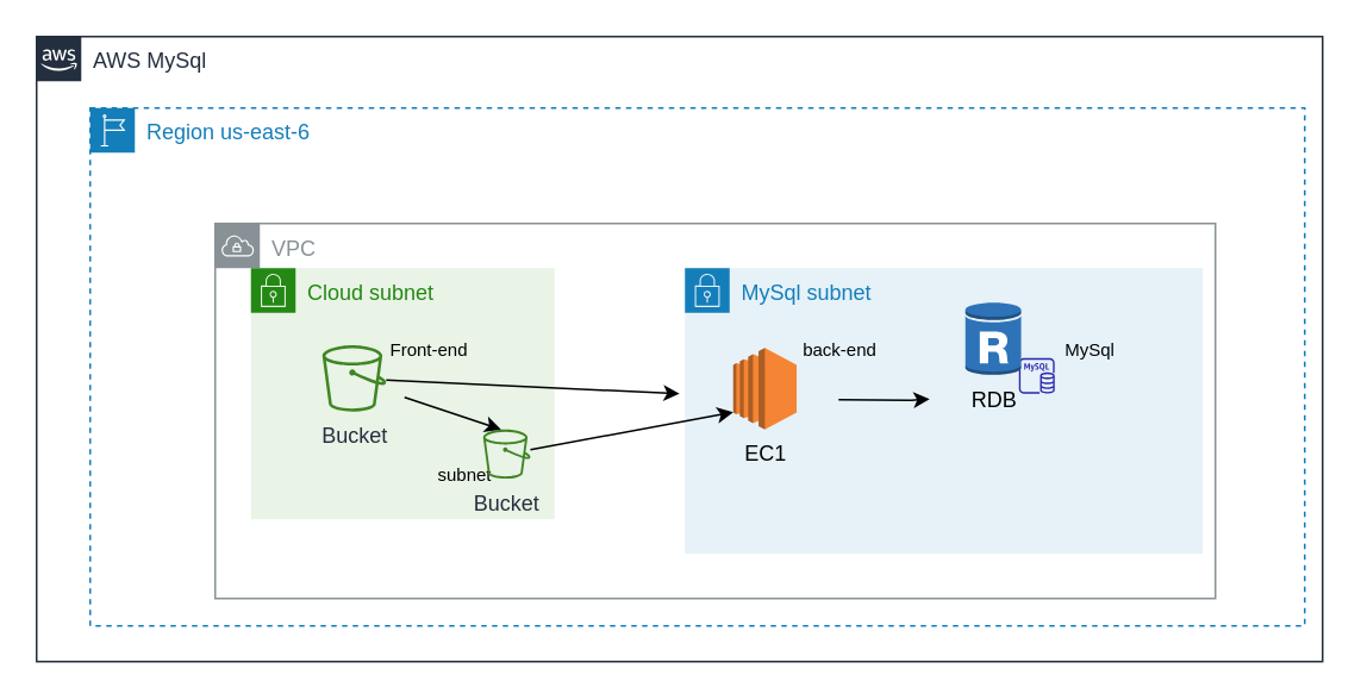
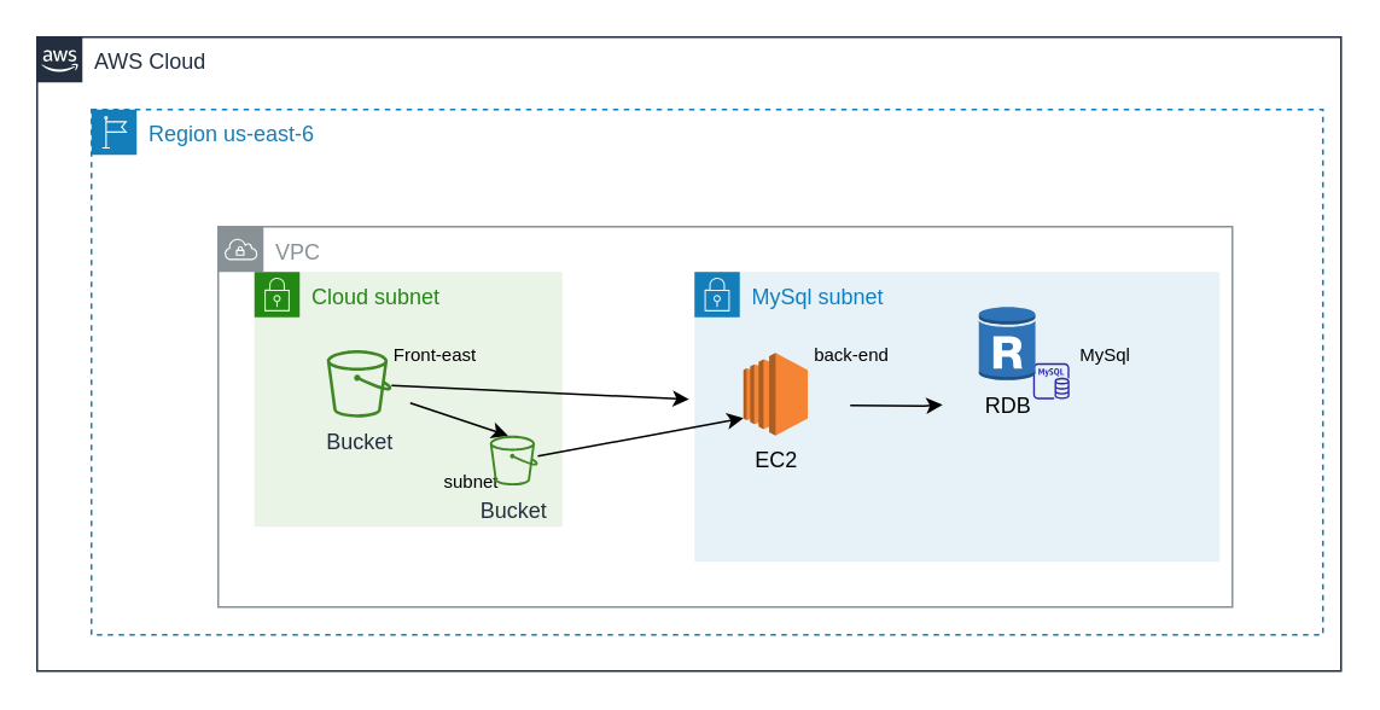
- <mxCell id="2" value="AWS MySql" style="points=[[0,0],[0.25,0],[0.5,0],[0.75,0],[1,0],[1,0.25],[1,0.5],[1,0.75],[1,1],[0.75,1],[0.5,1],[0.25,1],[0,1],[0,0.75],[0,0.5],[0,0.25]];outlineConnect=0;gradientColor=none;html=1;whiteSpace=wrap;fontSize=12;fontStyle=0;container=1;pointerEvents=0;collapsible=0;recursiveResize=0;shape=mxgraph.aws4.group;grIcon=mxgraph.aws4.group_aws_cloud_alt;strokeColor=#232F3E;fillColor=none;verticalAlign=top;align=left;spacingLeft=30;fontColor=#232F3E;dashed=0;" parent="1" vertex="1"><mxGeometry x="20" y="20" width="720" height="350" as="geometry" /></mxCell>
+ <mxCell id="2" value="AWS Cloud" style="points=[[0,0],[0.25,0],[0.5,0],[0.75,0],[1,0],[1,0.25],[1,0.5],[1,0.75],[1,1],[0.75,1],[0.5,1],[0.25,1],[0,1],[0,0.75],[0,0.5],[0,0.25]];outlineConnect=0;gradientColor=none;html=1;whiteSpace=wrap;fontSize=12;fontStyle=0;container=1;pointerEvents=0;collapsible=0;recursiveResize=0;shape=mxgraph.aws4.group;grIcon=mxgraph.aws4.group_aws_cloud_alt;strokeColor=#232F3E;fillColor=none;verticalAlign=top;align=left;spacingLeft=30;fontColor=#232F3E;dashed=0;" parent="1" vertex="1"><mxGeometry x="20" y="20" width="720" height="350" as="geometry" /></mxCell>
- <mxCell id="9" value="&lt;font style=&quot;font-size: 10px;&quot;&gt;Front-end&lt;/font&gt;" style="text;html=1;strokeColor=none;fillColor=none;align=center;verticalAlign=middle;whiteSpace=wrap;rounded=0;" parent="8" vertex="1"><mxGeometry x="70" y="30.37" width="60" height="30" as="geometry" /></mxCell>
+ <mxCell id="9" value="&lt;font style=&quot;font-size: 10px;&quot;&gt;Front-east&lt;/font&gt;" style="text;html=1;strokeColor=none;fillColor=none;align=center;verticalAlign=middle;whiteSpace=wrap;rounded=0;" parent="8" vertex="1"><mxGeometry x="70" y="30.37" width="60" height="30" as="geometry" /></mxCell>
- <mxCell id="11" value="EC1" style="outlineConnect=0;dashed=0;verticalLabelPosition=bottom;verticalAlign=top;align=center;html=1;shape=mxgraph.aws3.ec2;fillColor=#F58534;gradientColor=none;" parent="3" vertex="1"><mxGeometry x="360" y="134.26" width="35.53" height="45.74" as="geometry" /></mxCell>
+ <mxCell id="11" value="EC2" style="outlineConnect=0;dashed=0;verticalLabelPosition=bottom;verticalAlign=top;align=center;html=1;shape=mxgraph.aws3.ec2;fillColor=#F58534;gradientColor=none;" parent="3" vertex="1"><mxGeometry x="360" y="134.26" width="35.53" height="45.74" as="geometry" /></mxCell>
